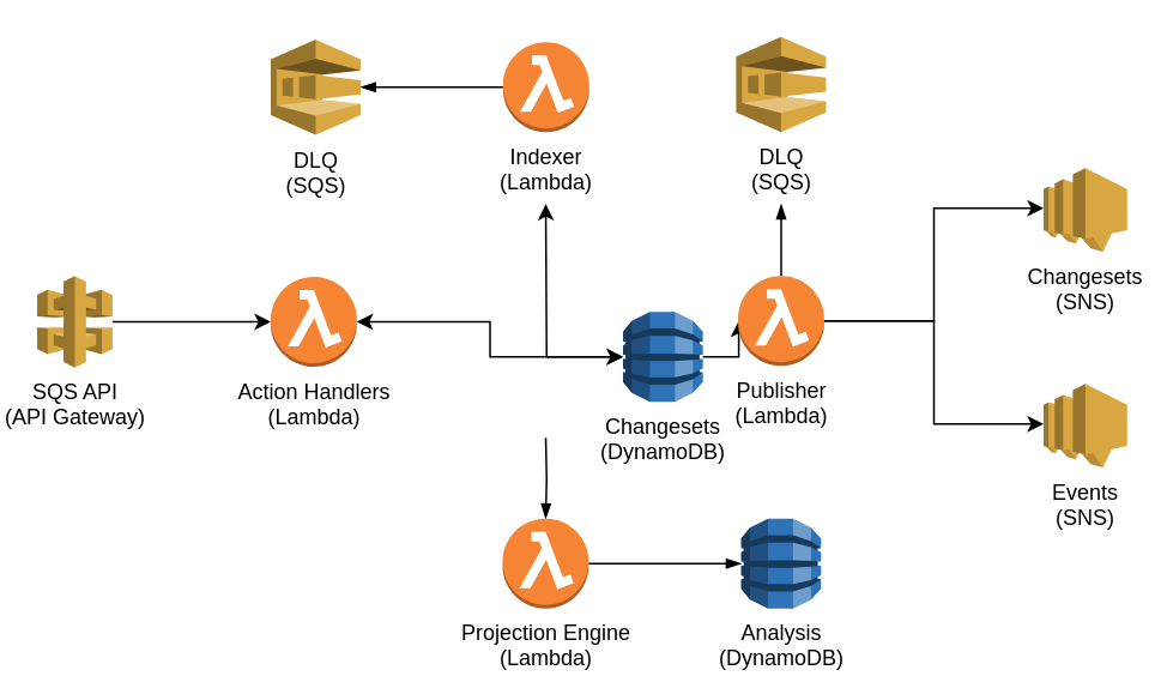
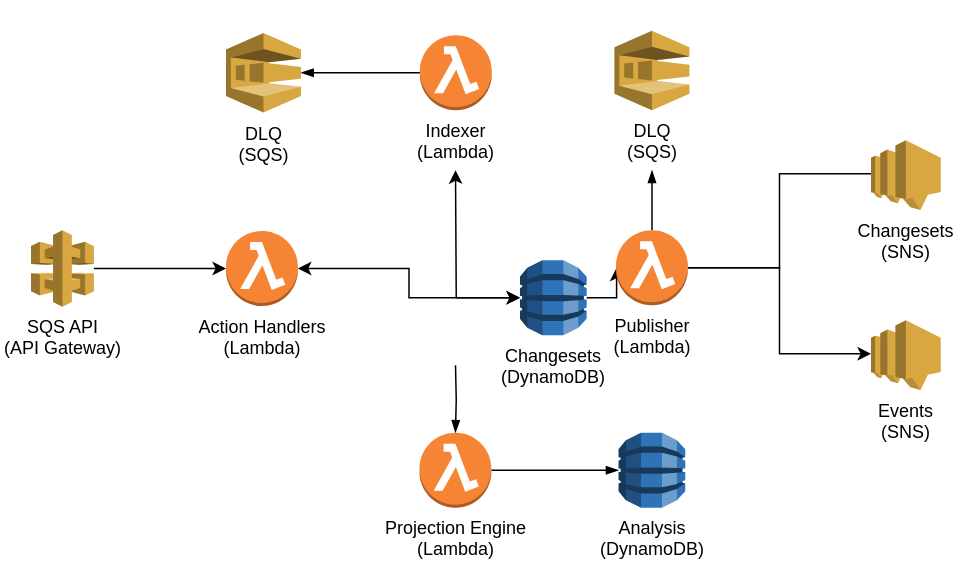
- <mxCell id="10" style="edgeStyle=orthogonalEdgeStyle;rounded=0;orthogonalLoop=1;jettySize=auto;html=1;entryX=0;entryY=0.48;entryDx=0;entryDy=0;entryPerimeter=0;startArrow=none;startFill=0;" edge="1" parent="1" source="13" target="14"><mxGeometry relative="1" as="geometry" /></mxCell>
+ <mxCell id="10" style="edgeStyle=orthogonalEdgeStyle;rounded=0;orthogonalLoop=1;jettySize=auto;html=1;entryX=0;entryY=0.48;entryDx=0;entryDy=0;entryPerimeter=0;startArrow=none;startFill=0;endArrow=none;" edge="1" parent="1" source="13" target="14"><mxGeometry relative="1" as="geometry" /></mxCell>
